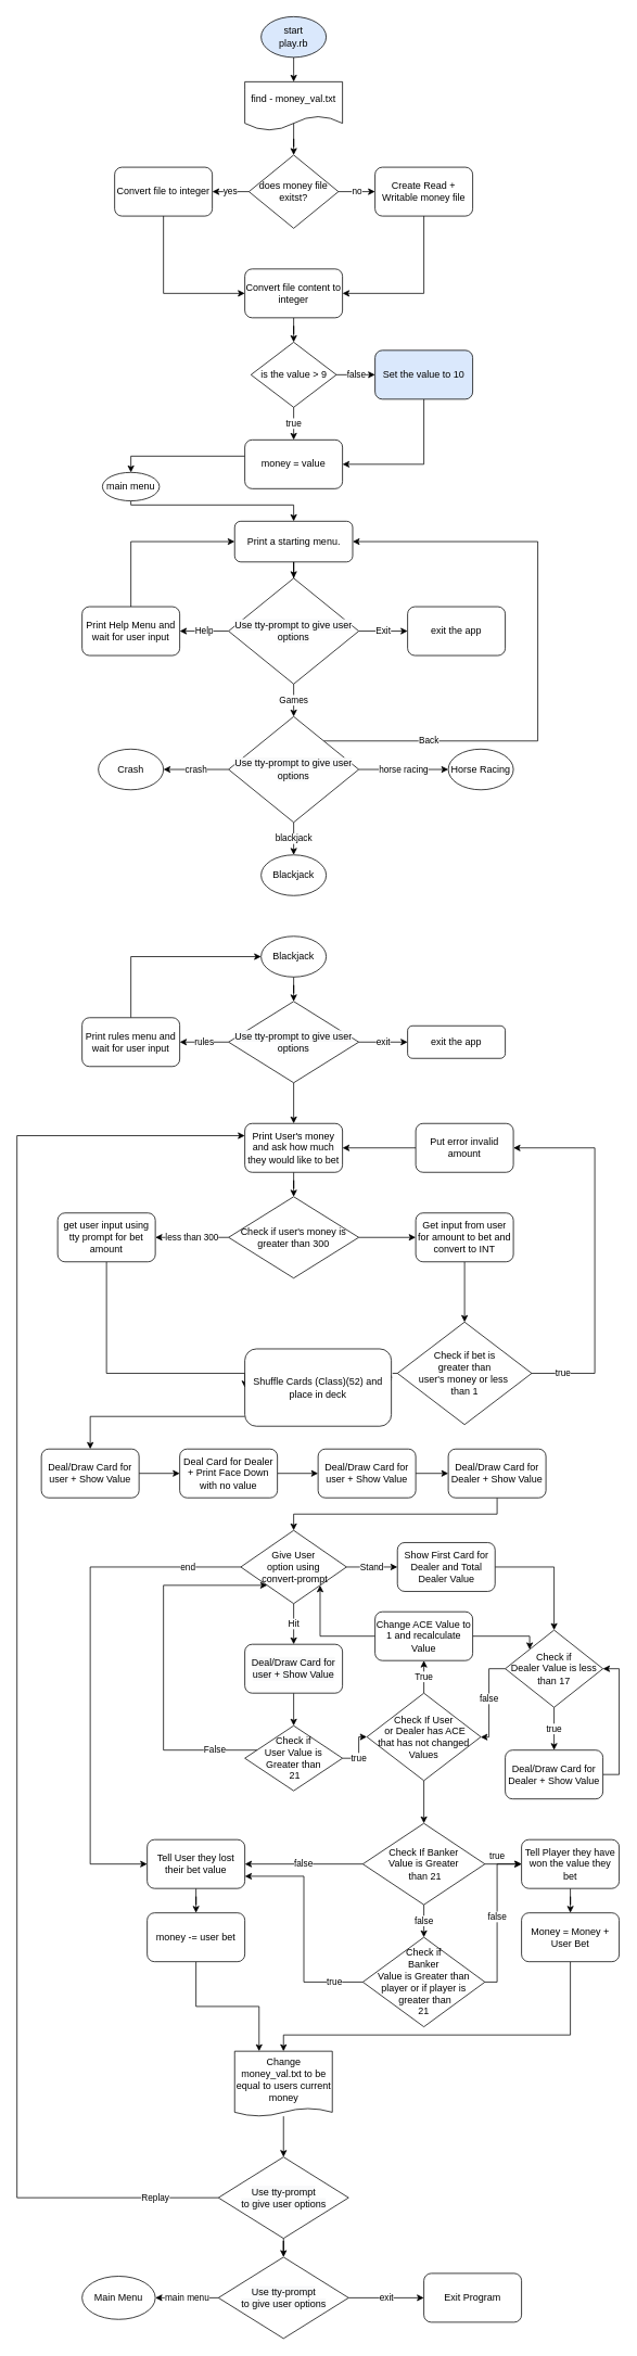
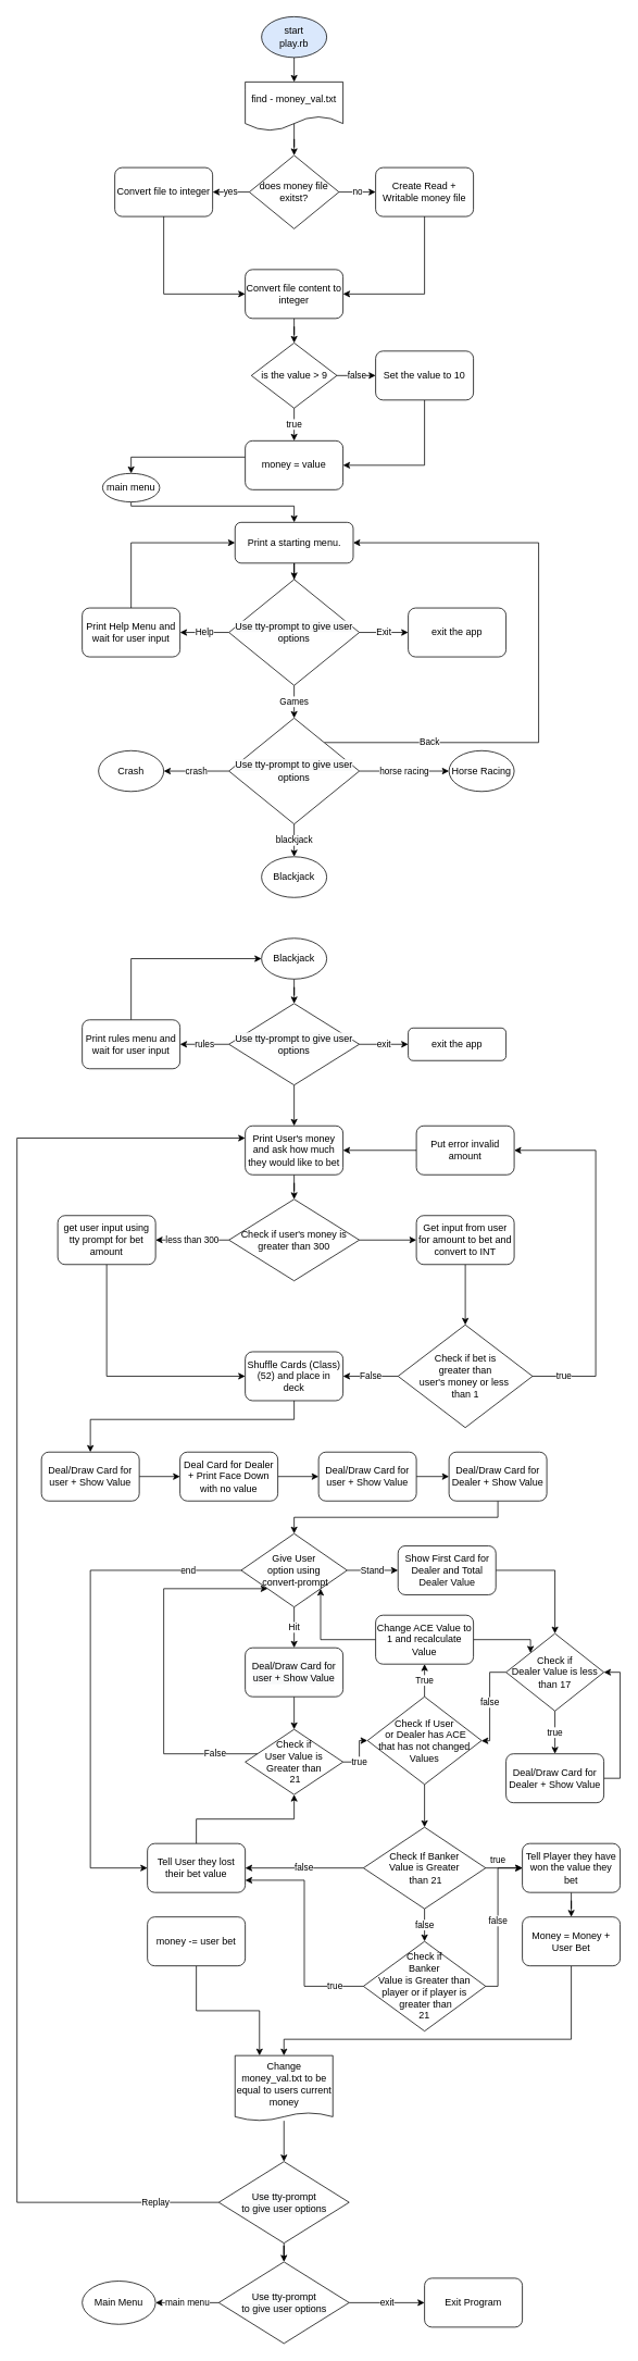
- <mxCell id="19" value="Set the value to 10" style="rounded=1;whiteSpace=wrap;html=1;fillColor=#dae8fc;" parent="1" vertex="1"><mxGeometry x="460" y="430" width="120" height="60" as="geometry" /></mxCell>
+ <mxCell id="19" value="Set the value to 10" style="rounded=1;whiteSpace=wrap;html=1;" parent="1" vertex="1"><mxGeometry x="460" y="430" width="120" height="60" as="geometry" /></mxCell>
- <mxCell id="64" value="Shuffle Cards (Class)(52) and place in deck" style="rounded=1;whiteSpace=wrap;html=1;" parent="1" vertex="1"><mxGeometry x="300" y="1657" width="180" height="95" as="geometry" /></mxCell>
+ <mxCell id="64" value="Shuffle Cards (Class)(52) and place in deck" style="rounded=1;whiteSpace=wrap;html=1;" parent="1" vertex="1"><mxGeometry x="300" y="1657" width="120" height="60" as="geometry" /></mxCell>
- <mxCell id="108" style="edgeStyle=orthogonalEdgeStyle;rounded=0;orthogonalLoop=1;jettySize=auto;html=1;" parent="1" source="109" target="111" edge="1"><mxGeometry relative="1" as="geometry" /></mxCell>
+ <mxCell id="108" style="edgeStyle=orthogonalEdgeStyle;rounded=0;orthogonalLoop=1;jettySize=auto;html=1;" parent="1" source="109" target="81" edge="1"><mxGeometry relative="1" as="geometry" /></mxCell>
